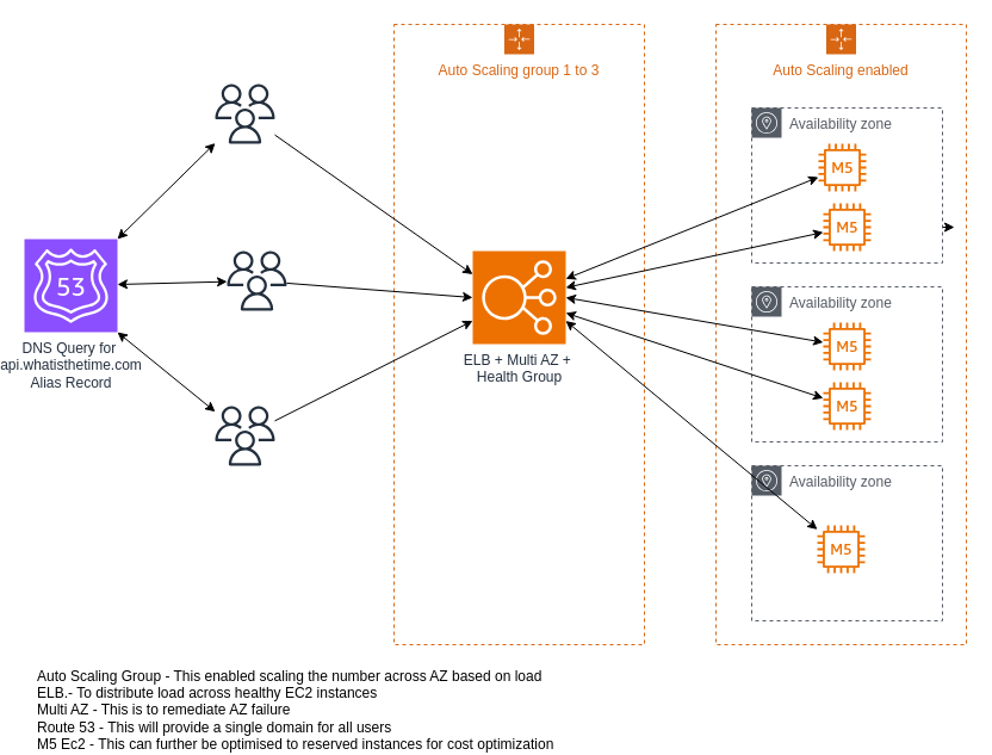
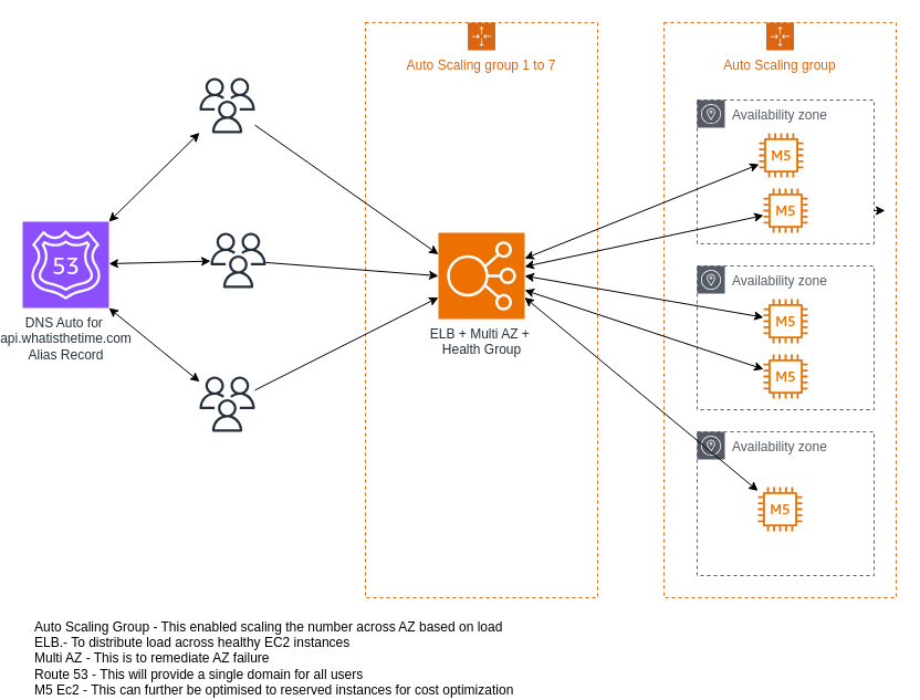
- <mxCell id="13" value="Auto Scaling group 1 to 3" style="points=[[0,0],[0.25,0],[0.5,0],[0.75,0],[1,0],[1,0.25],[1,0.5],[1,0.75],[1,1],[0.75,1],[0.5,1],[0.25,1],[0,1],[0,0.75],[0,0.5],[0,0.25]];outlineConnect=0;gradientColor=none;html=1;whiteSpace=wrap;fontSize=12;fontStyle=0;container=1;pointerEvents=0;collapsible=0;recursiveResize=0;shape=mxgraph.aws4.groupCenter;grIcon=mxgraph.aws4.group_auto_scaling_group;grStroke=1;strokeColor=#D86613;fillColor=none;verticalAlign=top;align=center;fontColor=#D86613;dashed=1;spacingTop=25;" vertex="1" parent="1"><mxGeometry x="330" y="20" width="210" height="520" as="geometry" /></mxCell>
+ <mxCell id="13" value="Auto Scaling group 1 to 7" style="points=[[0,0],[0.25,0],[0.5,0],[0.75,0],[1,0],[1,0.25],[1,0.5],[1,0.75],[1,1],[0.75,1],[0.5,1],[0.25,1],[0,1],[0,0.75],[0,0.5],[0,0.25]];outlineConnect=0;gradientColor=none;html=1;whiteSpace=wrap;fontSize=12;fontStyle=0;container=1;pointerEvents=0;collapsible=0;recursiveResize=0;shape=mxgraph.aws4.groupCenter;grIcon=mxgraph.aws4.group_auto_scaling_group;grStroke=1;strokeColor=#D86613;fillColor=none;verticalAlign=top;align=center;fontColor=#D86613;dashed=1;spacingTop=25;" vertex="1" parent="1"><mxGeometry x="330" y="20" width="210" height="520" as="geometry" /></mxCell>
- <mxCell id="4" value="Auto Scaling enabled" style="points=[[0,0],[0.25,0],[0.5,0],[0.75,0],[1,0],[1,0.25],[1,0.5],[1,0.75],[1,1],[0.75,1],[0.5,1],[0.25,1],[0,1],[0,0.75],[0,0.5],[0,0.25]];outlineConnect=0;gradientColor=none;html=1;whiteSpace=wrap;fontSize=12;fontStyle=0;container=1;pointerEvents=0;collapsible=0;recursiveResize=0;shape=mxgraph.aws4.groupCenter;grIcon=mxgraph.aws4.group_auto_scaling_group;grStroke=1;strokeColor=#D86613;fillColor=none;verticalAlign=top;align=center;fontColor=#D86613;dashed=1;spacingTop=25;" vertex="1" parent="1"><mxGeometry x="600" y="20" width="210" height="520" as="geometry" /></mxCell>
+ <mxCell id="4" value="Auto Scaling group" style="points=[[0,0],[0.25,0],[0.5,0],[0.75,0],[1,0],[1,0.25],[1,0.5],[1,0.75],[1,1],[0.75,1],[0.5,1],[0.25,1],[0,1],[0,0.75],[0,0.5],[0,0.25]];outlineConnect=0;gradientColor=none;html=1;whiteSpace=wrap;fontSize=12;fontStyle=0;container=1;pointerEvents=0;collapsible=0;recursiveResize=0;shape=mxgraph.aws4.groupCenter;grIcon=mxgraph.aws4.group_auto_scaling_group;grStroke=1;strokeColor=#D86613;fillColor=none;verticalAlign=top;align=center;fontColor=#D86613;dashed=1;spacingTop=25;" vertex="1" parent="1"><mxGeometry x="600" y="20" width="210" height="520" as="geometry" /></mxCell>
- <mxCell id="15" value="DNS Query for&amp;nbsp;&lt;div&gt;api.whatisthetime.com&lt;/div&gt;&lt;div&gt;Alias Record&lt;/div&gt;" style="sketch=0;points=[[0,0,0],[0.25,0,0],[0.5,0,0],[0.75,0,0],[1,0,0],[0,1,0],[0.25,1,0],[0.5,1,0],[0.75,1,0],[1,1,0],[0,0.25,0],[0,0.5,0],[0,0.75,0],[1,0.25,0],[1,0.5,0],[1,0.75,0]];outlineConnect=0;fontColor=#232F3E;fillColor=#8C4FFF;strokeColor=#ffffff;dashed=0;verticalLabelPosition=bottom;verticalAlign=top;align=center;html=1;fontSize=12;fontStyle=0;aspect=fixed;shape=mxgraph.aws4.resourceIcon;resIcon=mxgraph.aws4.route_53;" vertex="1" parent="1"><mxGeometry x="20" y="200" width="78" height="78" as="geometry" /></mxCell>
+ <mxCell id="15" value="DNS Auto for&amp;nbsp;&lt;div&gt;api.whatisthetime.com&lt;/div&gt;&lt;div&gt;Alias Record&lt;/div&gt;" style="sketch=0;points=[[0,0,0],[0.25,0,0],[0.5,0,0],[0.75,0,0],[1,0,0],[0,1,0],[0.25,1,0],[0.5,1,0],[0.75,1,0],[1,1,0],[0,0.25,0],[0,0.5,0],[0,0.75,0],[1,0.25,0],[1,0.5,0],[1,0.75,0]];outlineConnect=0;fontColor=#232F3E;fillColor=#8C4FFF;strokeColor=#ffffff;dashed=0;verticalLabelPosition=bottom;verticalAlign=top;align=center;html=1;fontSize=12;fontStyle=0;aspect=fixed;shape=mxgraph.aws4.resourceIcon;resIcon=mxgraph.aws4.route_53;" vertex="1" parent="1"><mxGeometry x="20" y="200" width="78" height="78" as="geometry" /></mxCell>
